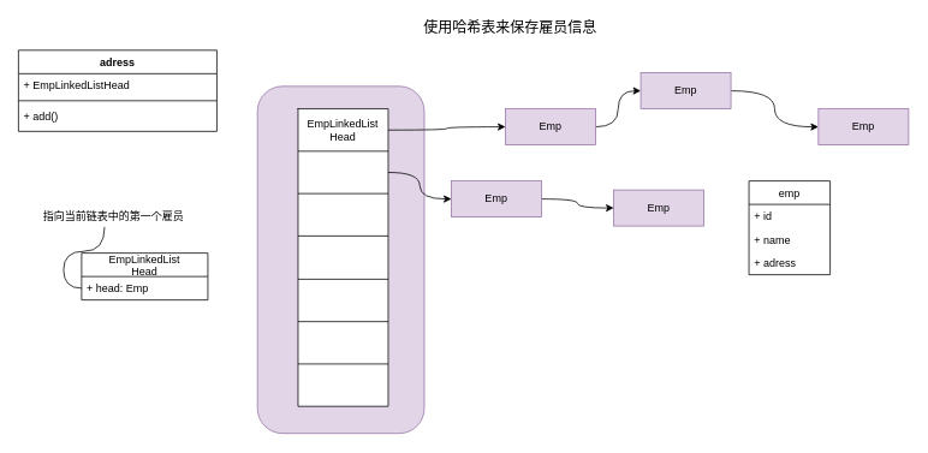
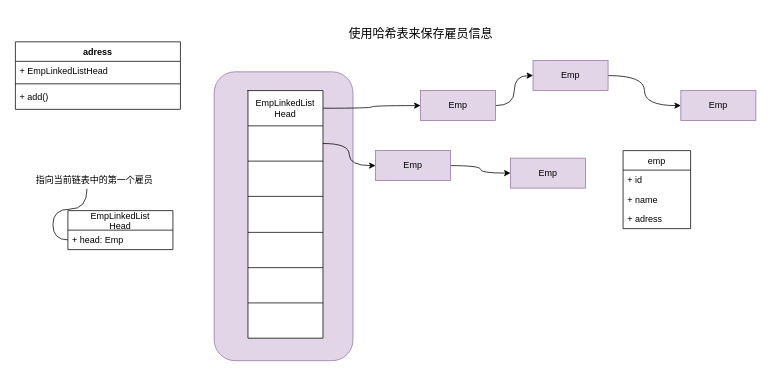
- <mxCell id="24" value="&lt;font style=&quot;font-size: 16px&quot;&gt;使用哈希表来保存雇员信息&lt;/font&gt;" style="text;html=1;align=center;verticalAlign=middle;resizable=0;points=[];autosize=1;" vertex="1" parent="1"><mxGeometry x="460" y="20" width="210" height="20" as="geometry" /></mxCell>
+ <mxCell id="24" value="&lt;font style=&quot;font-size: 16px&quot;&gt;使用哈希表来保存雇员信息&lt;/font&gt;" style="text;html=1;align=center;verticalAlign=middle;resizable=0;points=[];autosize=1;" vertex="1" parent="1"><mxGeometry x="455" y="35" width="210" height="20" as="geometry" /></mxCell>
